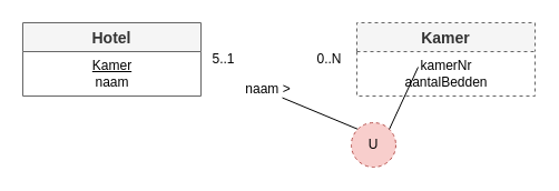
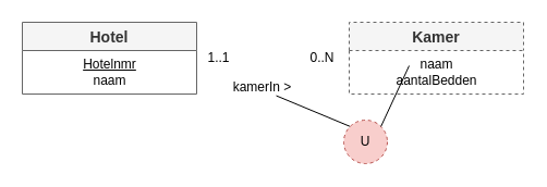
- <mxCell id="7" value="5..1" style="text;html=1;align=center;verticalAlign=middle;resizable=0;points=[];autosize=1;strokeColor=none;fillColor=none;" vertex="1" parent="1"><mxGeometry x="180" y="38" width="40" height="30" as="geometry" /></mxCell>
+ <mxCell id="7" value="1..1" style="text;html=1;align=center;verticalAlign=middle;resizable=0;points=[];autosize=1;strokeColor=none;fillColor=none;" vertex="1" parent="1"><mxGeometry x="180" y="38" width="40" height="30" as="geometry" /></mxCell>
- <mxCell id="3" value="&lt;u&gt;Kamer&lt;/u&gt;&lt;br&gt;naam" style="text;html=1;align=center;verticalAlign=middle;resizable=0;points=[];autosize=1;strokeColor=none;fillColor=none;" vertex="1" parent="2"><mxGeometry y="26" width="160" height="40" as="geometry" /></mxCell>
+ <mxCell id="3" value="&lt;u&gt;Hotelnmr&lt;/u&gt;&lt;br&gt;naam" style="text;html=1;align=center;verticalAlign=middle;resizable=0;points=[];autosize=1;strokeColor=none;fillColor=none;" vertex="1" parent="2"><mxGeometry y="26" width="160" height="40" as="geometry" /></mxCell>
- <mxCell id="5" value="kamerNr&lt;br&gt;aantalBedden" style="text;html=1;align=center;verticalAlign=middle;resizable=0;points=[];autosize=1;strokeColor=none;fillColor=none;" vertex="1" parent="4"><mxGeometry y="26" width="160" height="40" as="geometry" /></mxCell>
+ <mxCell id="5" value="naam&lt;br&gt;aantalBedden" style="text;html=1;align=center;verticalAlign=middle;resizable=0;points=[];autosize=1;strokeColor=none;fillColor=none;" vertex="1" parent="4"><mxGeometry y="26" width="160" height="40" as="geometry" /></mxCell>
- <mxCell id="8" value="naam &amp;gt;" style="text;html=1;align=center;verticalAlign=middle;resizable=0;points=[];autosize=1;strokeColor=none;fillColor=none;" vertex="1" parent="1"><mxGeometry x="200" y="65" width="80" height="30" as="geometry" /></mxCell>
+ <mxCell id="8" value="kamerIn &amp;gt;" style="text;html=1;align=center;verticalAlign=middle;resizable=0;points=[];autosize=1;strokeColor=none;fillColor=none;" vertex="1" parent="1"><mxGeometry x="200" y="65" width="80" height="30" as="geometry" /></mxCell>
